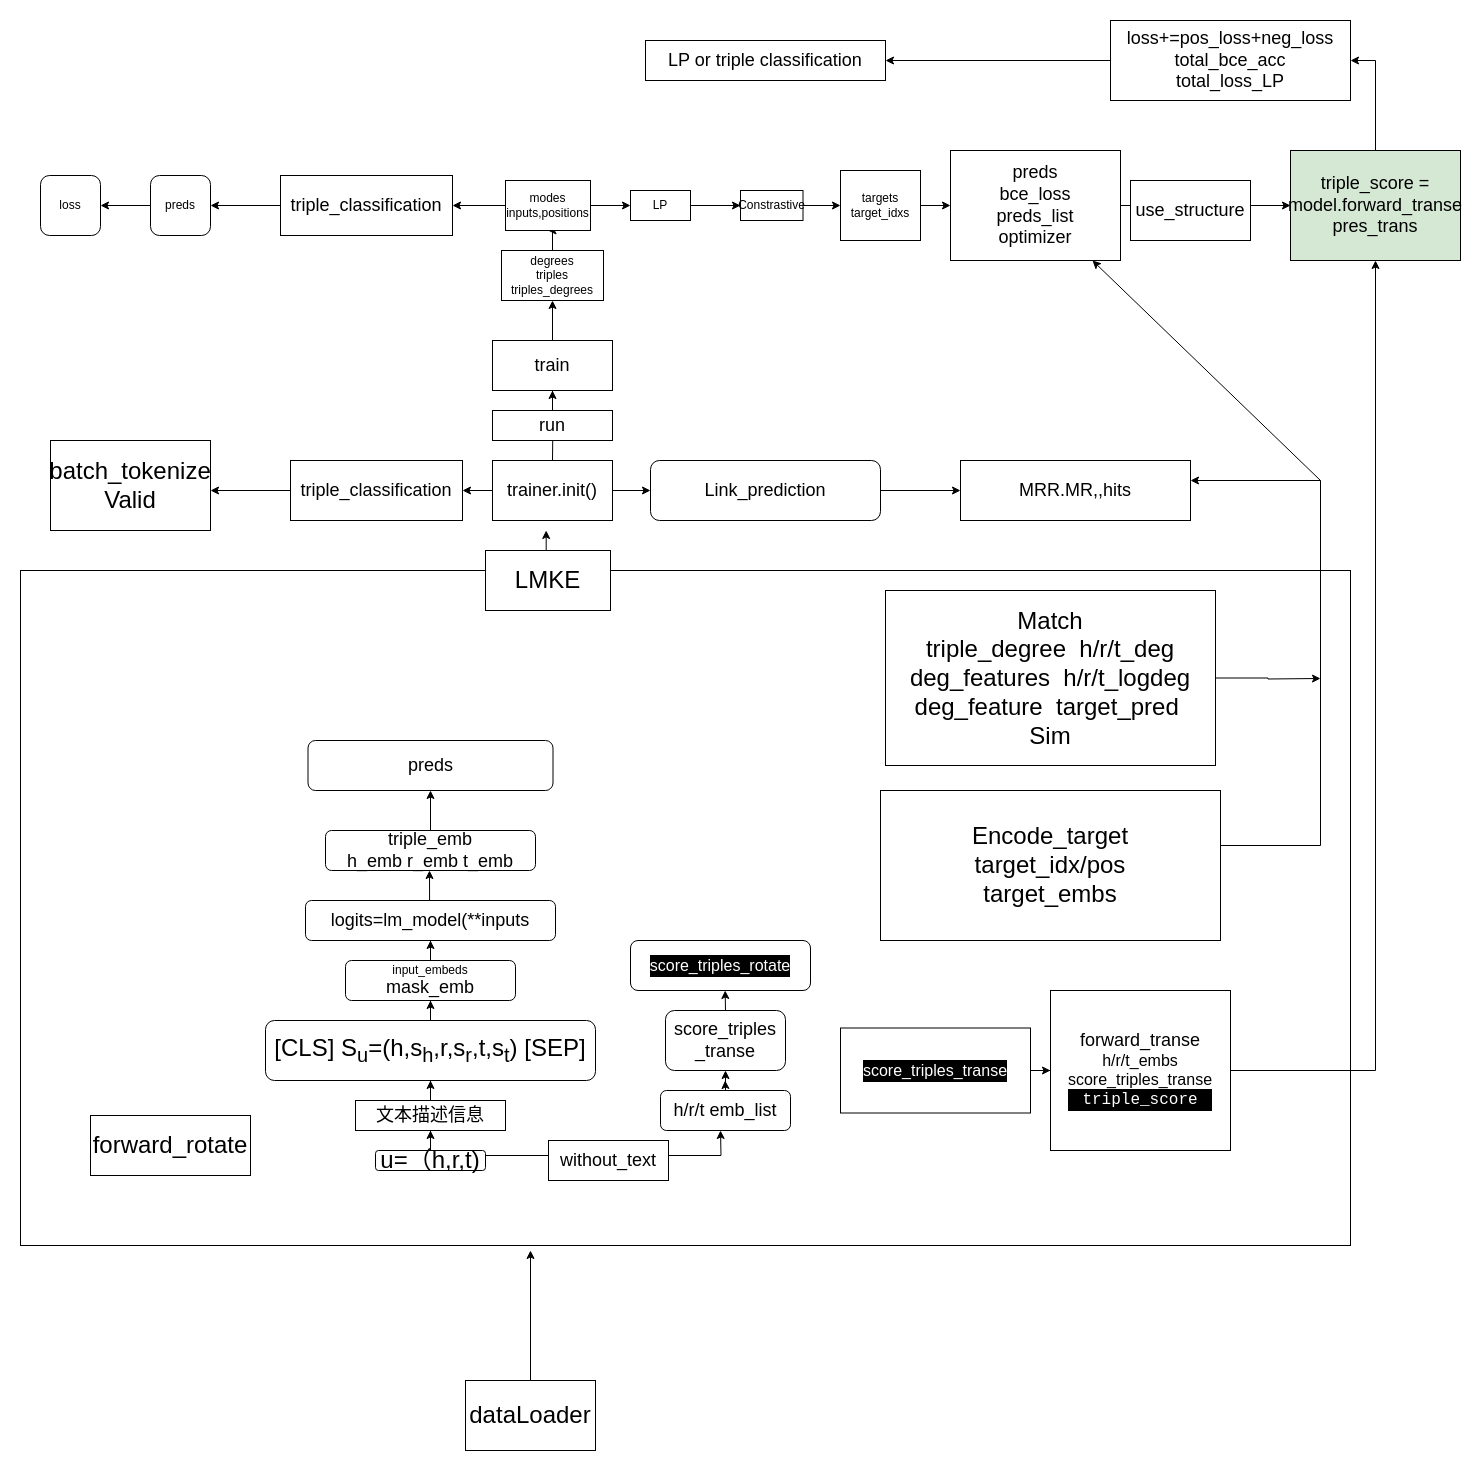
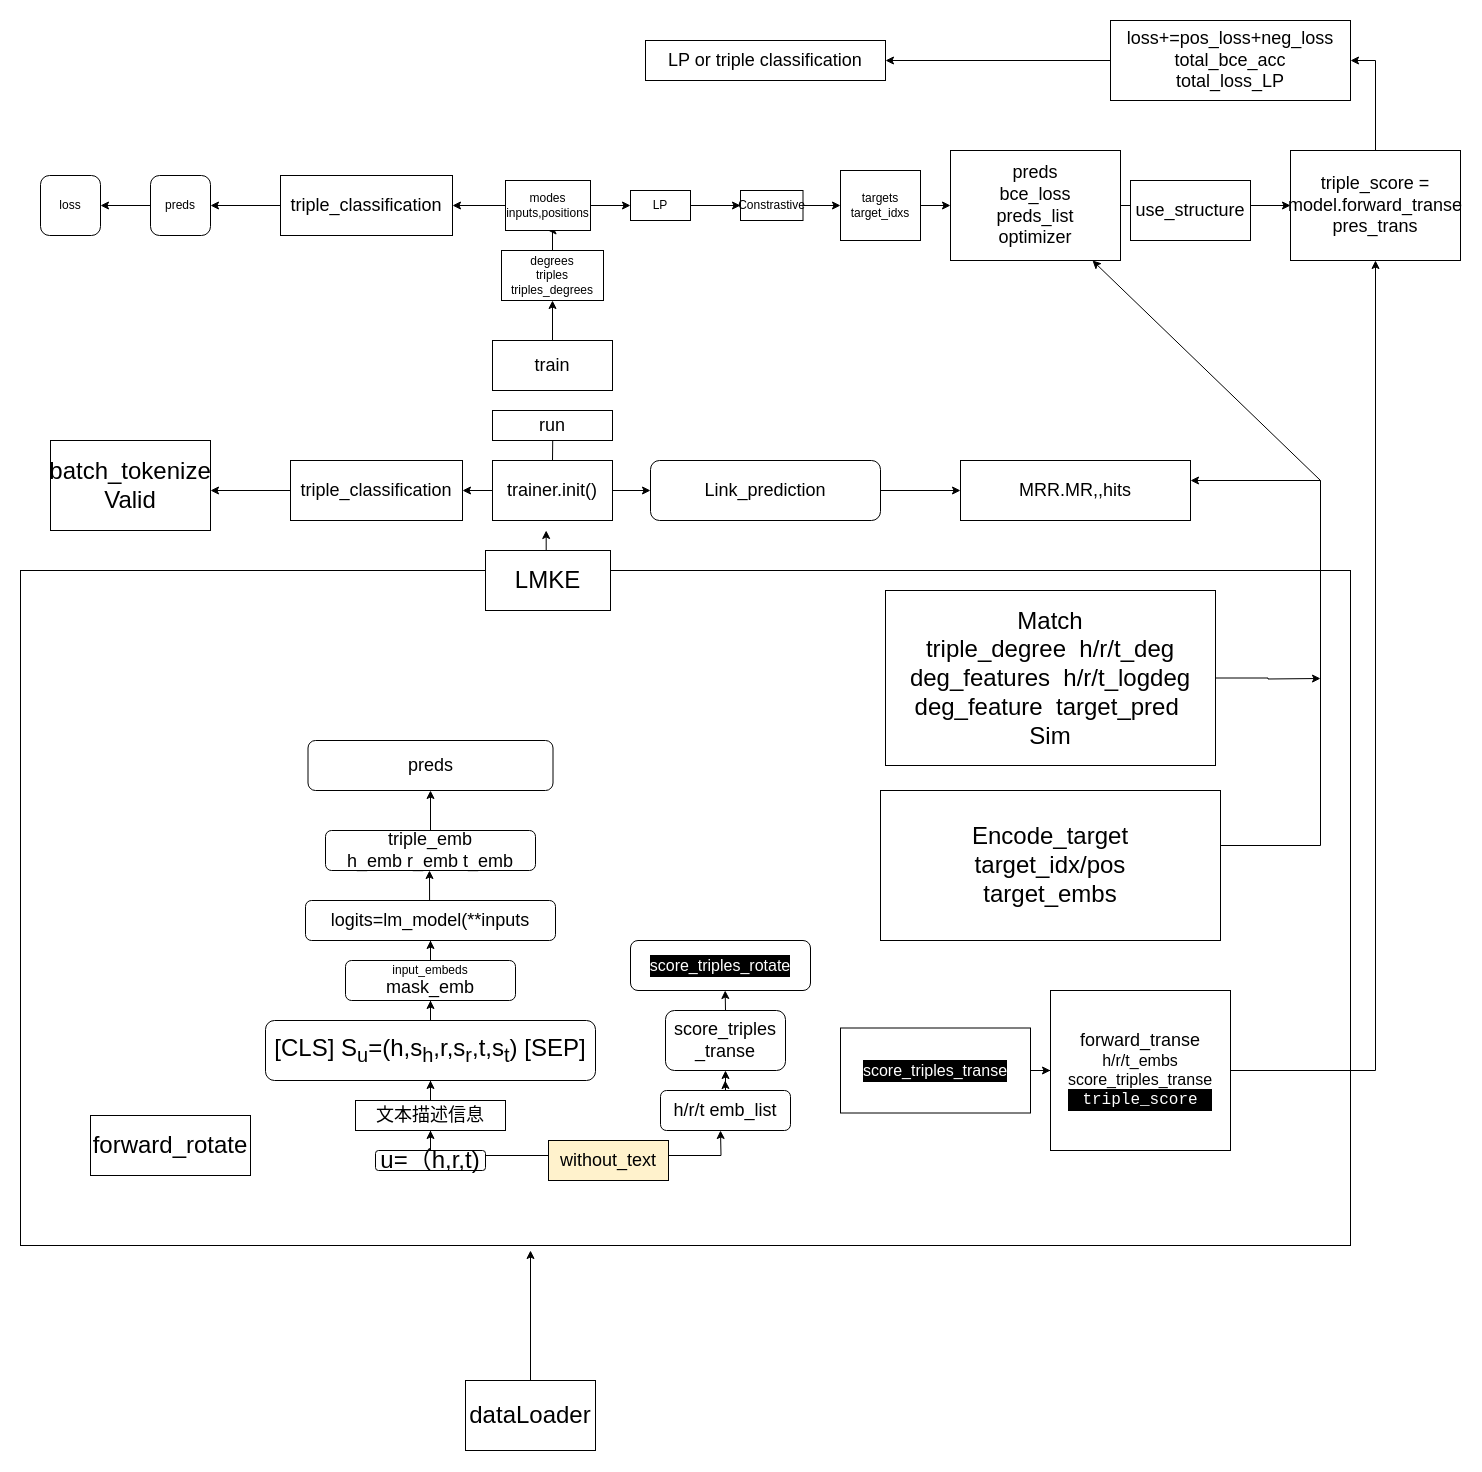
- <mxCell id="64" value="&lt;font style=&quot;font-size: 18px;&quot;&gt;&lt;div style=&quot;&quot;&gt;triple_score = model.forward_transe&lt;/div&gt;&lt;div style=&quot;&quot;&gt;pres_trans&lt;/div&gt;&lt;/font&gt;" style="rounded=0;whiteSpace=wrap;html=1;fillColor=#d5e8d4;" vertex="1" parent="1"><mxGeometry x="1290" y="150" width="170" height="110" as="geometry" /></mxCell>
+ <mxCell id="64" value="&lt;font style=&quot;font-size: 18px;&quot;&gt;&lt;div style=&quot;&quot;&gt;triple_score = model.forward_transe&lt;/div&gt;&lt;div style=&quot;&quot;&gt;pres_trans&lt;/div&gt;&lt;/font&gt;" style="rounded=0;whiteSpace=wrap;html=1;" vertex="1" parent="1"><mxGeometry x="1290" y="150" width="170" height="110" as="geometry" /></mxCell>
- <mxCell id="43" value="" style="edgeStyle=orthogonalEdgeStyle;rounded=0;orthogonalLoop=1;jettySize=auto;html=1;" parent="1" source="44" target="48" edge="1"><mxGeometry relative="1" as="geometry" /></mxCell>
- <mxCell id="16" value="&lt;font style=&quot;font-size: 18px;&quot;&gt;without_text&lt;/font&gt;" style="rounded=0;whiteSpace=wrap;html=1;" parent="1" vertex="1"><mxGeometry x="548" y="1140" width="120" height="40" as="geometry" /></mxCell>
+ <mxCell id="16" value="&lt;font style=&quot;font-size: 18px;&quot;&gt;without_text&lt;/font&gt;" style="rounded=0;whiteSpace=wrap;html=1;fillColor=#fff2cc;" parent="1" vertex="1"><mxGeometry x="548" y="1140" width="120" height="40" as="geometry" /></mxCell>
